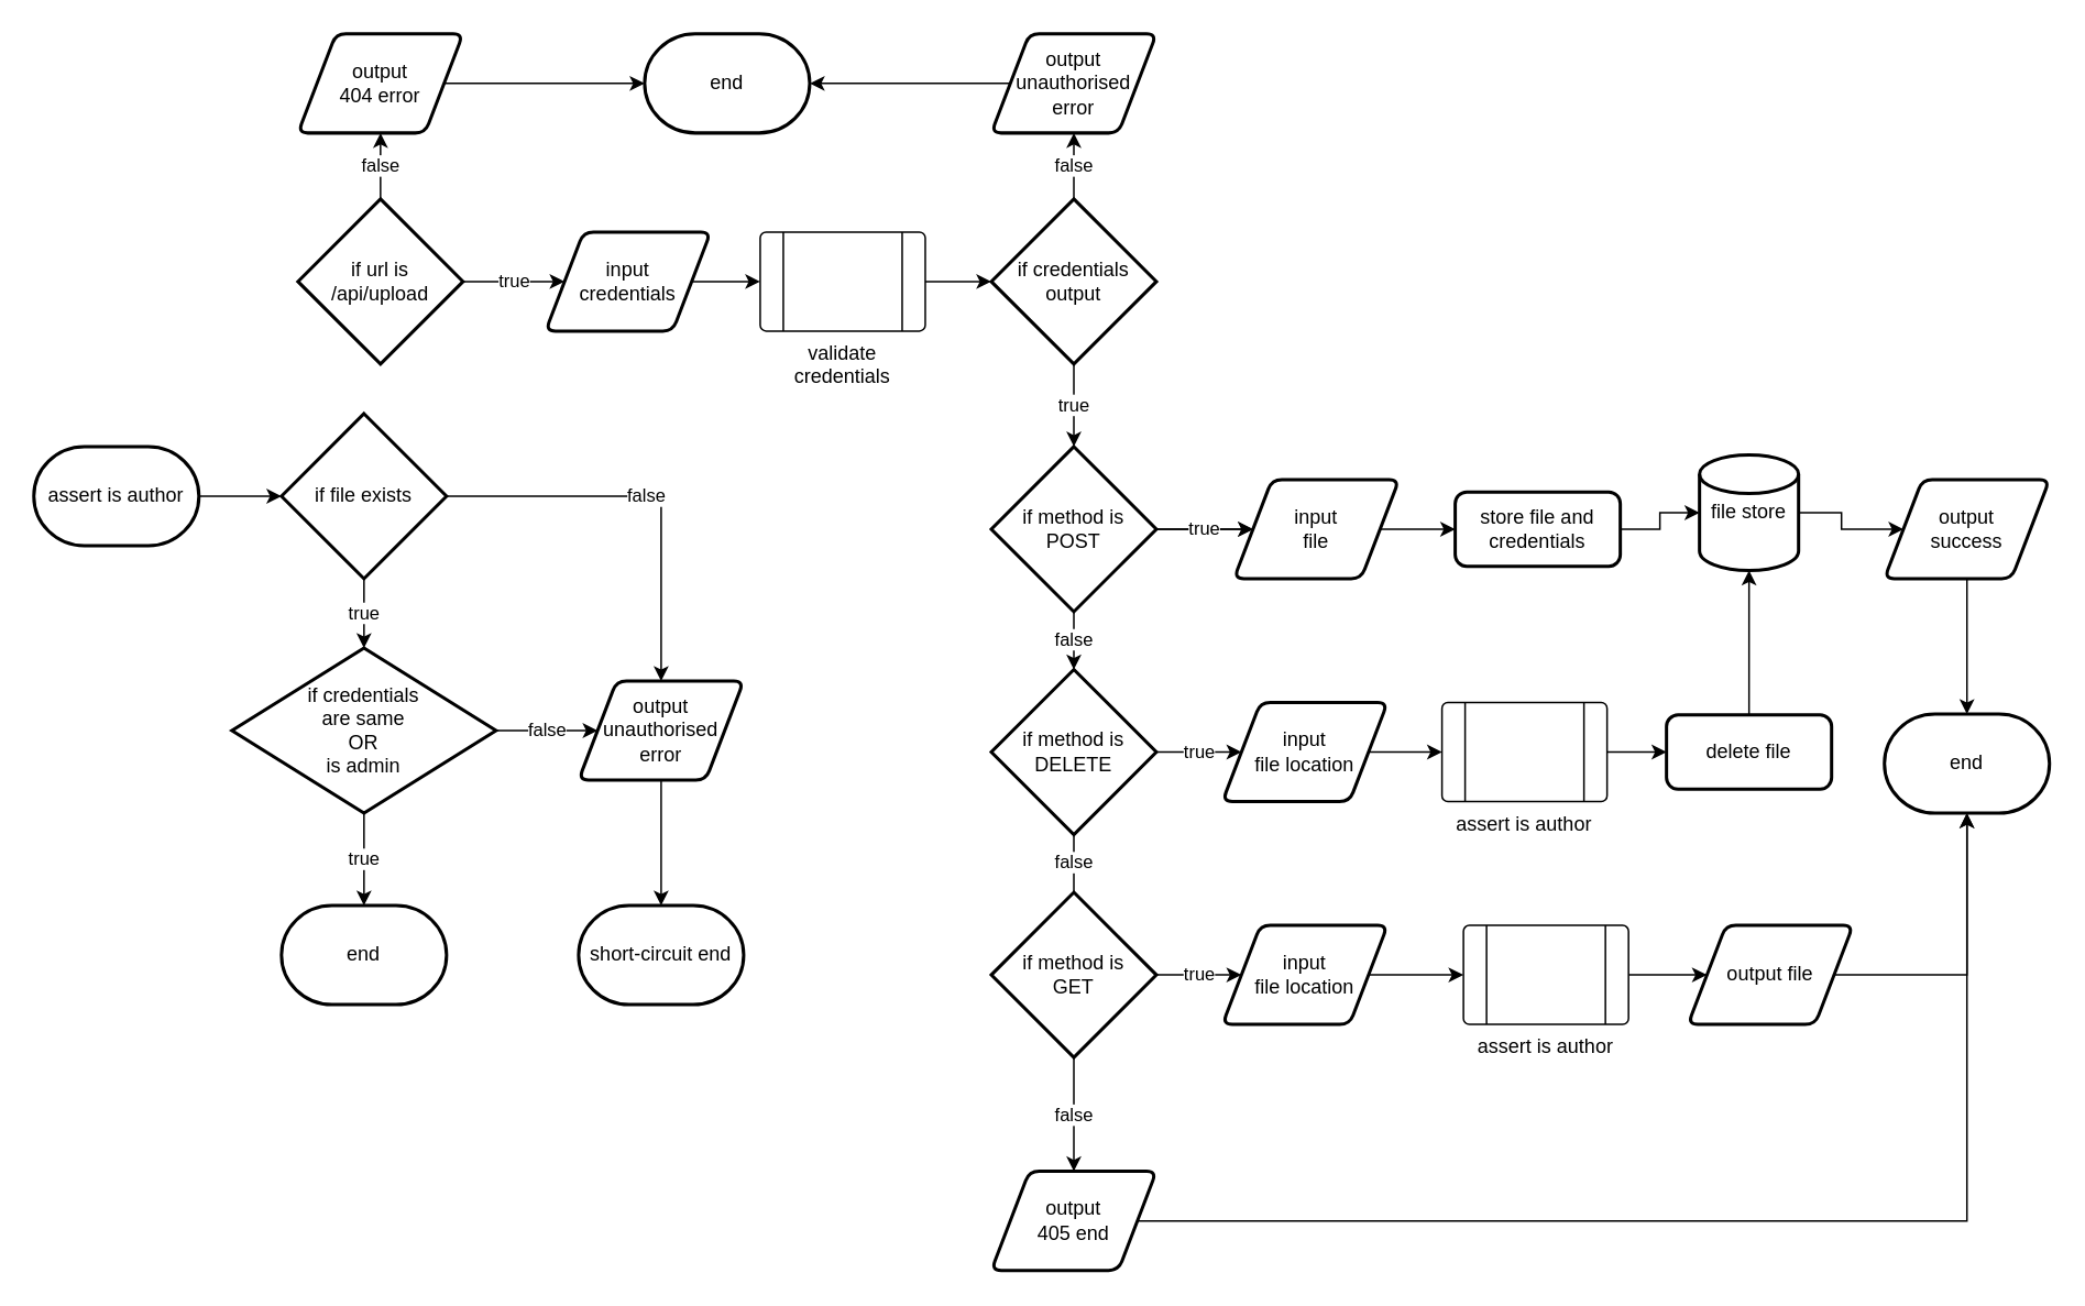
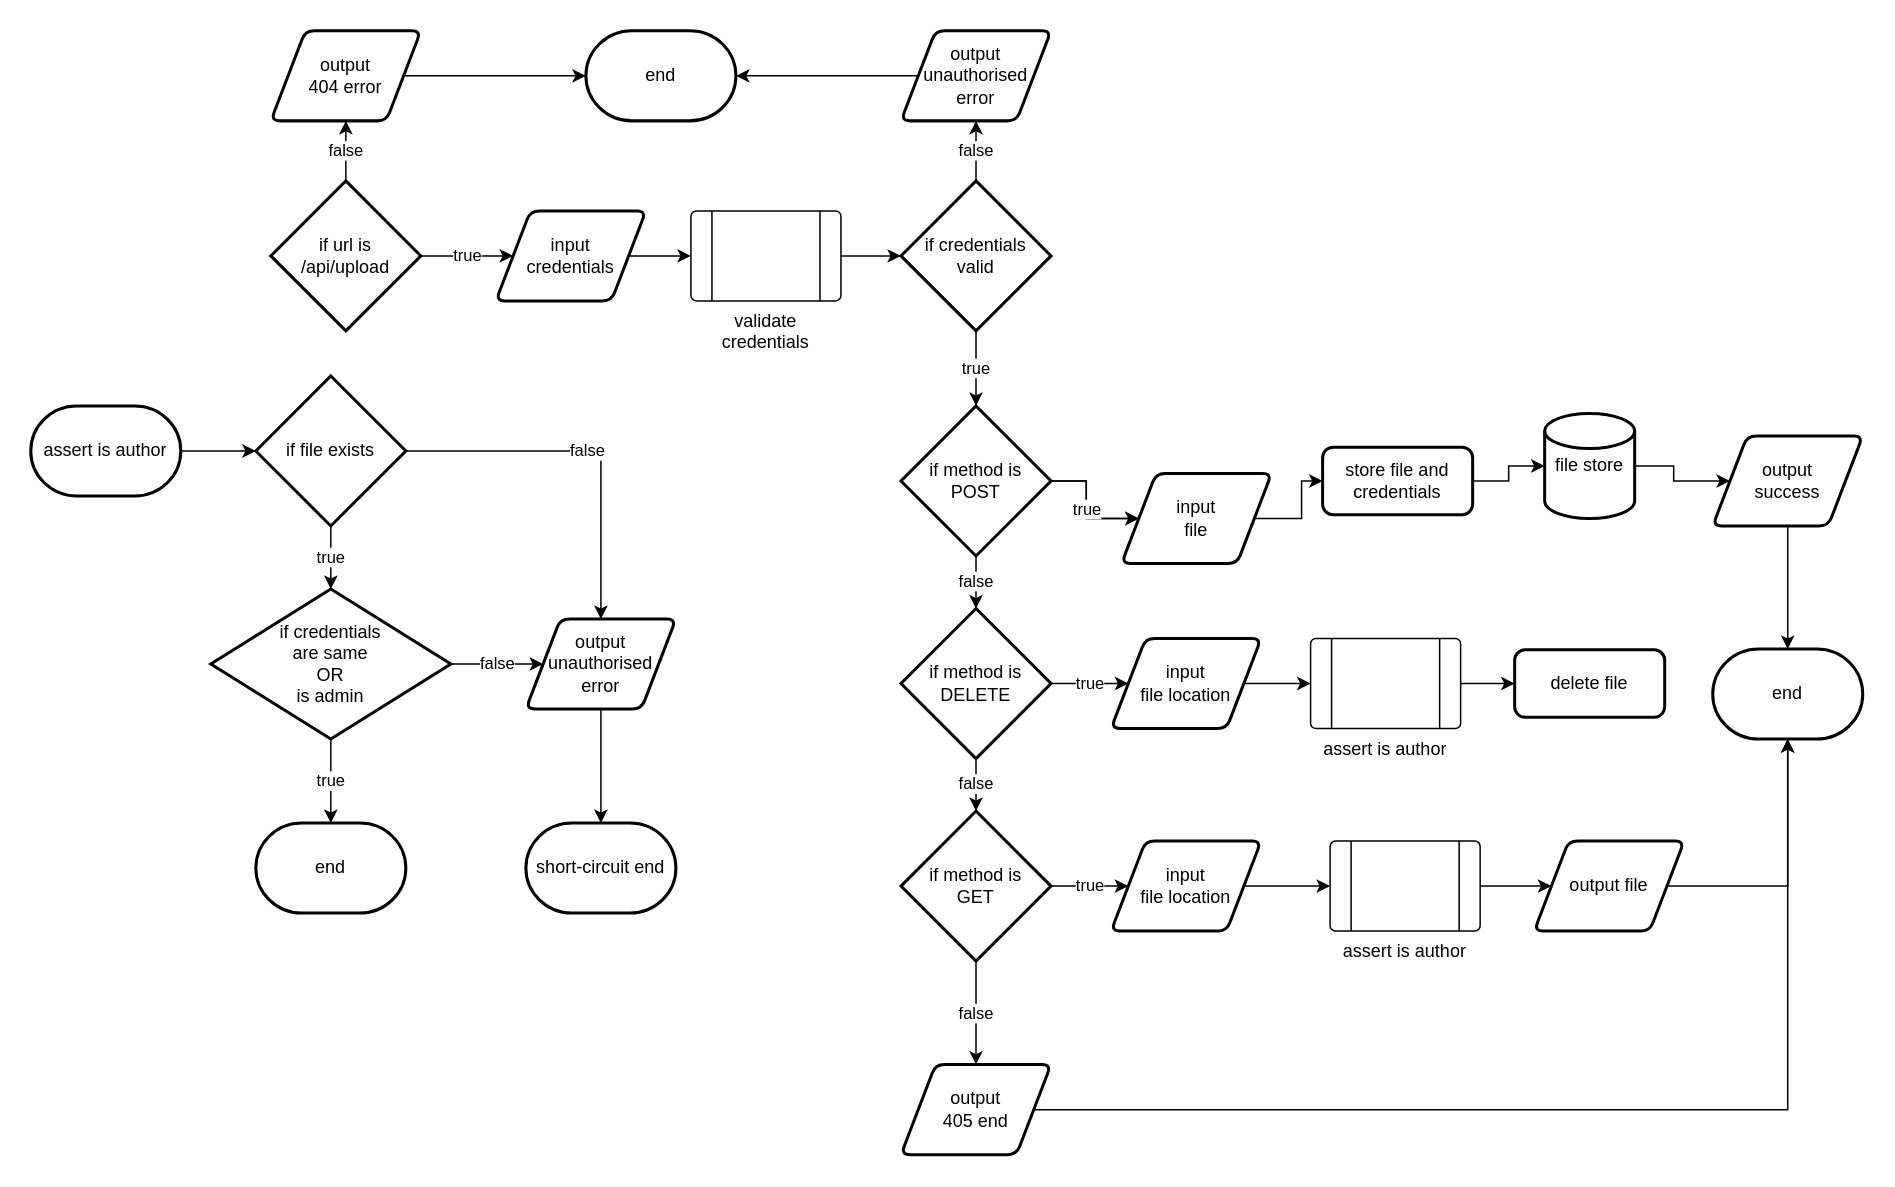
- <mxCell id="6" value="if credentials&lt;br&gt;output" style="strokeWidth=2;html=1;shape=mxgraph.flowchart.decision;whiteSpace=wrap;" parent="1" vertex="1"><mxGeometry x="600" y="120" width="100" height="100" as="geometry" /></mxCell>
+ <mxCell id="6" value="if credentials&lt;br&gt;valid" style="strokeWidth=2;html=1;shape=mxgraph.flowchart.decision;whiteSpace=wrap;" parent="1" vertex="1"><mxGeometry x="600" y="120" width="100" height="100" as="geometry" /></mxCell>
- <mxCell id="12" value="input&lt;br&gt;file" style="shape=parallelogram;html=1;strokeWidth=2;perimeter=parallelogramPerimeter;whiteSpace=wrap;rounded=1;arcSize=12;size=0.23;" parent="1" vertex="1"><mxGeometry x="747" y="290" width="100" height="60" as="geometry" /></mxCell>
+ <mxCell id="12" value="input&lt;br&gt;file" style="shape=parallelogram;html=1;strokeWidth=2;perimeter=parallelogramPerimeter;whiteSpace=wrap;rounded=1;arcSize=12;size=0.23;" parent="1" vertex="1"><mxGeometry x="747" y="315" width="100" height="60" as="geometry" /></mxCell>
- <mxCell id="60" style="edgeStyle=orthogonalEdgeStyle;rounded=0;orthogonalLoop=1;jettySize=auto;html=1;" edge="1" parent="1" source="61" target="14"><mxGeometry relative="1" as="geometry" /></mxCell>
- <mxCell id="35" value="false" style="edgeStyle=orthogonalEdgeStyle;rounded=0;orthogonalLoop=1;jettySize=auto;html=1;endArrow=none;" edge="1" parent="1" source="36" target="24"><mxGeometry relative="1" as="geometry" /></mxCell>
+ <mxCell id="35" value="false" style="edgeStyle=orthogonalEdgeStyle;rounded=0;orthogonalLoop=1;jettySize=auto;html=1;" edge="1" parent="1" source="36" target="24"><mxGeometry relative="1" as="geometry" /></mxCell>
